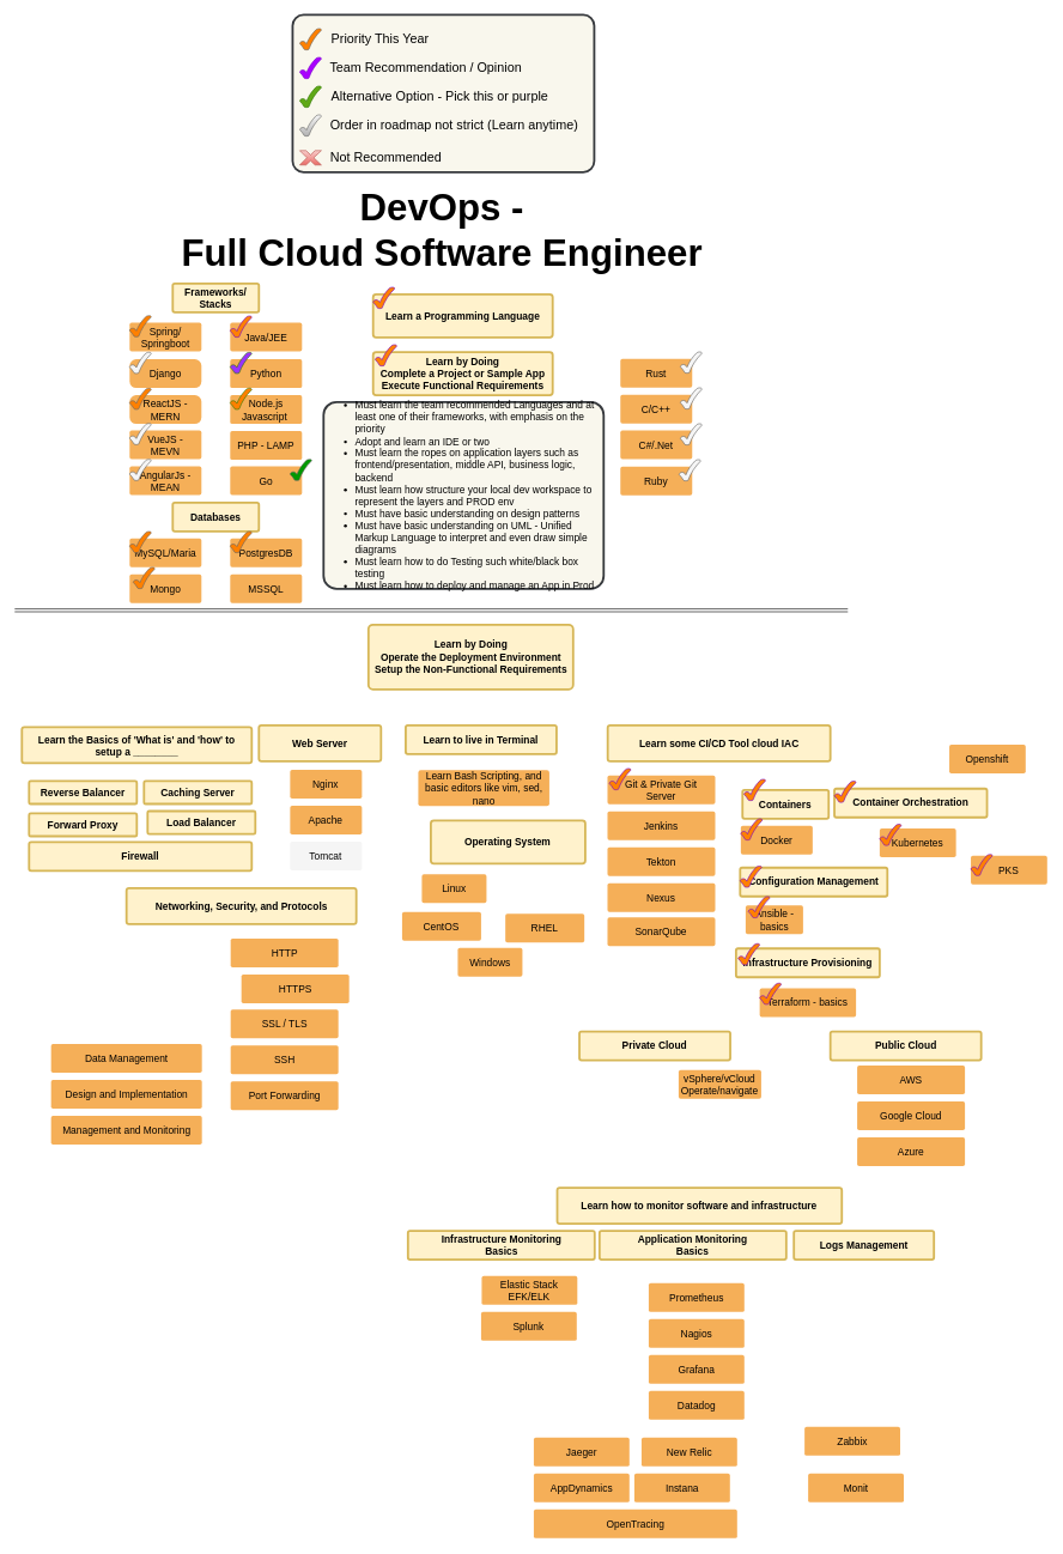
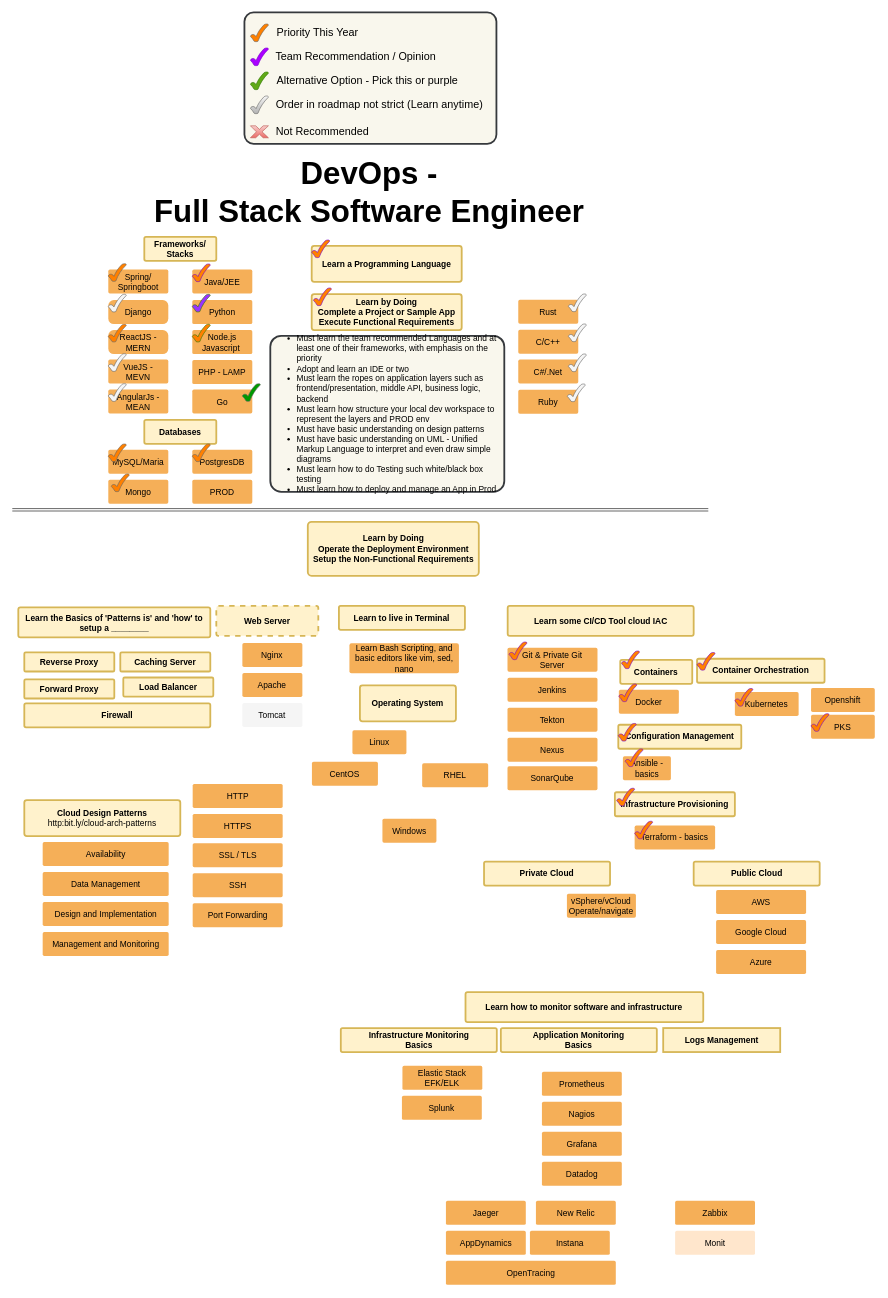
- <mxCell id="72" value="&lt;b&gt;&lt;font style=&quot;font-size: 52px&quot;&gt;DevOps - &lt;br&gt;Full Cloud Software Engineer&lt;br&gt;&lt;/font&gt;&lt;/b&gt;" style="text;html=1;strokeColor=none;fillColor=none;align=center;verticalAlign=middle;whiteSpace=wrap;rounded=0;fontColor=#000000;" parent="1" vertex="1"><mxGeometry x="130" y="249" width="970" height="140" as="geometry" /></mxCell>
+ <mxCell id="72" value="&lt;b&gt;&lt;font style=&quot;font-size: 52px&quot;&gt;DevOps - &lt;br&gt;Full Stack Software Engineer&lt;br&gt;&lt;/font&gt;&lt;/b&gt;" style="text;html=1;strokeColor=none;fillColor=none;align=center;verticalAlign=middle;whiteSpace=wrap;rounded=0;fontColor=#000000;" parent="1" vertex="1"><mxGeometry x="130" y="249" width="970" height="140" as="geometry" /></mxCell>
- <mxCell id="126" value="MSSQL" style="rounded=1;whiteSpace=wrap;html=1;shadow=0;labelBackgroundColor=none;strokeColor=none;strokeWidth=3;fillColor=#f5af58;fontFamily=Helvetica;fontSize=14;fontColor=#000000;align=center;spacing=5;arcSize=7;perimeterSpacing=2;" vertex="1" parent="1"><mxGeometry x="320" y="799" width="100" height="40" as="geometry" /></mxCell>
+ <mxCell id="126" value="PROD" style="rounded=1;whiteSpace=wrap;html=1;shadow=0;labelBackgroundColor=none;strokeColor=none;strokeWidth=3;fillColor=#f5af58;fontFamily=Helvetica;fontSize=14;fontColor=#000000;align=center;spacing=5;arcSize=7;perimeterSpacing=2;" vertex="1" parent="1"><mxGeometry x="320" y="799" width="100" height="40" as="geometry" /></mxCell>
- <mxCell id="30" value="Web Server" style="rounded=1;whiteSpace=wrap;html=1;shadow=0;labelBackgroundColor=none;strokeColor=#d6b656;strokeWidth=3;fillColor=#fff2cc;fontFamily=Helvetica;fontSize=14;align=center;spacing=5;fontStyle=1;arcSize=7;perimeterSpacing=2;" parent="1" vertex="1"><mxGeometry x="360" y="1009" width="170" height="50" as="geometry" /></mxCell>
+ <mxCell id="30" value="Web Server" style="rounded=1;whiteSpace=wrap;html=1;shadow=0;labelBackgroundColor=none;strokeColor=#d6b656;strokeWidth=3;fillColor=#fff2cc;fontFamily=Helvetica;fontSize=14;align=center;spacing=5;fontStyle=1;arcSize=7;perimeterSpacing=2;dashed=1;" parent="1" vertex="1"><mxGeometry x="360" y="1009" width="170" height="50" as="geometry" /></mxCell>
- <mxCell id="24" value="Learn the Basics of 'What is' and 'how' to setup a ________" style="rounded=1;whiteSpace=wrap;html=1;shadow=0;labelBackgroundColor=none;strokeColor=#d6b656;strokeWidth=3;fillColor=#fff2cc;fontFamily=Helvetica;fontSize=14;align=center;spacing=5;fontStyle=1;arcSize=7;perimeterSpacing=2;" parent="1" vertex="1"><mxGeometry x="30" y="1011.5" width="320" height="50" as="geometry" /></mxCell>
+ <mxCell id="24" value="Learn the Basics of 'Patterns is' and 'how' to setup a ________" style="rounded=1;whiteSpace=wrap;html=1;shadow=0;labelBackgroundColor=none;strokeColor=#d6b656;strokeWidth=3;fillColor=#fff2cc;fontFamily=Helvetica;fontSize=14;align=center;spacing=5;fontStyle=1;arcSize=7;perimeterSpacing=2;" parent="1" vertex="1"><mxGeometry x="30" y="1011.5" width="320" height="50" as="geometry" /></mxCell>
- <mxCell id="115" value="Openshift" style="rounded=1;whiteSpace=wrap;html=1;shadow=0;labelBackgroundColor=none;strokeColor=none;strokeWidth=3;fillColor=#f5af58;fontFamily=Helvetica;fontSize=14;fontColor=#000000;align=center;spacing=5;arcSize=7;perimeterSpacing=2;" vertex="1" parent="1"><mxGeometry x="1321.24" y="1036" width="106.25" height="40" as="geometry" /></mxCell>
+ <mxCell id="115" value="Openshift" style="rounded=1;whiteSpace=wrap;html=1;shadow=0;labelBackgroundColor=none;strokeColor=none;strokeWidth=3;fillColor=#f5af58;fontFamily=Helvetica;fontSize=14;fontColor=#000000;align=center;spacing=5;arcSize=7;perimeterSpacing=2;" vertex="1" parent="1"><mxGeometry x="1351.24" y="1146" width="106.25" height="40" as="geometry" /></mxCell>
- <mxCell id="25" value="Reverse Balancer" style="rounded=1;whiteSpace=wrap;html=1;shadow=0;labelBackgroundColor=none;strokeColor=#d6b656;strokeWidth=3;fillColor=#fff2cc;fontFamily=Helvetica;fontSize=14;align=center;spacing=5;fontStyle=1;arcSize=7;perimeterSpacing=2;" parent="1" vertex="1"><mxGeometry x="40" y="1086.5" width="150" height="32" as="geometry" /></mxCell>
+ <mxCell id="25" value="Reverse Proxy" style="rounded=1;whiteSpace=wrap;html=1;shadow=0;labelBackgroundColor=none;strokeColor=#d6b656;strokeWidth=3;fillColor=#fff2cc;fontFamily=Helvetica;fontSize=14;align=center;spacing=5;fontStyle=1;arcSize=7;perimeterSpacing=2;" parent="1" vertex="1"><mxGeometry x="40" y="1086.5" width="150" height="32" as="geometry" /></mxCell>
- <mxCell id="11" value="Operating System" style="rounded=1;whiteSpace=wrap;html=1;shadow=0;labelBackgroundColor=none;strokeColor=#d6b656;strokeWidth=3;fillColor=#fff2cc;fontFamily=Helvetica;fontSize=14;align=center;spacing=5;fontStyle=1;arcSize=7;perimeterSpacing=2;" parent="1" vertex="1"><mxGeometry x="599.37" y="1141.5" width="215" height="60" as="geometry" /></mxCell>
+ <mxCell id="11" value="Operating System" style="rounded=1;whiteSpace=wrap;html=1;shadow=0;labelBackgroundColor=none;strokeColor=#d6b656;strokeWidth=3;fillColor=#fff2cc;fontFamily=Helvetica;fontSize=14;align=center;spacing=5;fontStyle=1;arcSize=7;perimeterSpacing=2;" parent="1" vertex="1"><mxGeometry x="599.37" y="1141.5" width="160" height="60" as="geometry" /></mxCell>
- <mxCell id="18" value="Networking, Security, and Protocols" style="rounded=1;whiteSpace=wrap;html=1;shadow=0;labelBackgroundColor=none;strokeColor=#d6b656;strokeWidth=3;fillColor=#fff2cc;fontFamily=Helvetica;fontSize=14;align=center;spacing=5;fontStyle=1;arcSize=7;perimeterSpacing=2;" parent="1" vertex="1"><mxGeometry x="175.62" y="1235.87" width="320" height="50" as="geometry" /></mxCell>
- <mxCell id="14" value="CentOS" style="rounded=1;whiteSpace=wrap;html=1;shadow=0;labelBackgroundColor=none;strokeColor=none;strokeWidth=3;fillColor=#f5af58;fontFamily=Helvetica;fontSize=14;fontColor=#000000;align=center;spacing=5;arcSize=7;perimeterSpacing=2;" parent="1" vertex="1"><mxGeometry x="559.37" y="1269" width="110" height="40" as="geometry" /></mxCell>
+ <mxCell id="14" value="CentOS" style="rounded=1;whiteSpace=wrap;html=1;shadow=0;labelBackgroundColor=none;strokeColor=none;strokeWidth=3;fillColor=#f5af58;fontFamily=Helvetica;fontSize=14;fontColor=#000000;align=center;spacing=5;arcSize=7;perimeterSpacing=2;" parent="1" vertex="1"><mxGeometry x="519.37" y="1269" width="110" height="40" as="geometry" /></mxCell>
- <mxCell id="13" value="Windows" style="rounded=1;whiteSpace=wrap;html=1;shadow=0;labelBackgroundColor=none;strokeColor=none;strokeWidth=3;fillColor=#f5af58;fontFamily=Helvetica;fontSize=14;fontColor=#000000;align=center;spacing=5;arcSize=7;perimeterSpacing=2;" parent="1" vertex="1"><mxGeometry x="636.87" y="1319" width="90" height="40" as="geometry" /></mxCell>
+ <mxCell id="13" value="Windows" style="rounded=1;whiteSpace=wrap;html=1;shadow=0;labelBackgroundColor=none;strokeColor=none;strokeWidth=3;fillColor=#f5af58;fontFamily=Helvetica;fontSize=14;fontColor=#000000;align=center;spacing=5;arcSize=7;perimeterSpacing=2;" parent="1" vertex="1"><mxGeometry x="636.87" y="1364" width="90" height="40" as="geometry" /></mxCell>
+ <mxCell id="59" value="Cloud Design Patterns&lt;br&gt;&lt;span style=&quot;font-weight: normal&quot;&gt;http:bit.ly/cloud-arch-patterns&lt;/span&gt;" style="rounded=1;whiteSpace=wrap;html=1;shadow=0;labelBackgroundColor=none;strokeColor=#d6b656;strokeWidth=3;fillColor=#fff2cc;fontFamily=Helvetica;fontSize=14;align=center;spacing=5;fontStyle=1;arcSize=7;perimeterSpacing=2;" parent="1" vertex="1"><mxGeometry x="40" y="1332.75" width="260" height="60" as="geometry" /></mxCell>
- <mxCell id="20" value="HTTPS" style="rounded=1;whiteSpace=wrap;html=1;shadow=0;labelBackgroundColor=none;strokeColor=none;strokeWidth=3;fillColor=#f5af58;fontFamily=Helvetica;fontSize=14;fontColor=#000000;align=center;spacing=5;arcSize=7;perimeterSpacing=2;" parent="1" vertex="1"><mxGeometry x="335.62" y="1355.87" width="150" height="40" as="geometry" /></mxCell>
+ <mxCell id="20" value="HTTPS" style="rounded=1;whiteSpace=wrap;html=1;shadow=0;labelBackgroundColor=none;strokeColor=none;strokeWidth=3;fillColor=#f5af58;fontFamily=Helvetica;fontSize=14;fontColor=#000000;align=center;spacing=5;arcSize=7;perimeterSpacing=2;" parent="1" vertex="1"><mxGeometry x="320.62" y="1355.87" width="150" height="40" as="geometry" /></mxCell>
+ <mxCell id="68" value="Availability" style="rounded=1;whiteSpace=wrap;html=1;shadow=0;labelBackgroundColor=none;strokeColor=none;strokeWidth=3;fillColor=#f5af58;fontFamily=Helvetica;fontSize=14;fontColor=#000000;align=center;spacing=5;arcSize=7;perimeterSpacing=2;" parent="1" vertex="1"><mxGeometry x="70.63" y="1402.75" width="210" height="40" as="geometry" /></mxCell>
- <mxCell id="60" value="Logs Management" style="rounded=1;whiteSpace=wrap;html=1;shadow=0;labelBackgroundColor=none;strokeColor=#d6b656;strokeWidth=3;fillColor=#fff2cc;fontFamily=Helvetica;fontSize=14;align=center;spacing=5;fontStyle=1;arcSize=7;perimeterSpacing=2;" parent="1" vertex="1"><mxGeometry x="1104.84" y="1712.75" width="195" height="40" as="geometry" /></mxCell>
+ <mxCell id="60" value="Logs Management" style="whiteSpace=wrap;html=1;shadow=0;labelBackgroundColor=none;strokeColor=#d6b656;strokeWidth=3;fillColor=#fff2cc;fontFamily=Helvetica;fontSize=14;align=center;spacing=5;fontStyle=1;arcSize=7;perimeterSpacing=2;rounded=0;" parent="1" vertex="1"><mxGeometry x="1104.84" y="1712.75" width="195" height="40" as="geometry" /></mxCell>
- <mxCell id="56" value="Zabbix" style="rounded=1;whiteSpace=wrap;html=1;shadow=0;labelBackgroundColor=none;strokeColor=none;strokeWidth=3;fillColor=#f5af58;fontFamily=Helvetica;fontSize=14;fontColor=#000000;align=center;spacing=5;arcSize=7;perimeterSpacing=2;" parent="1" vertex="1"><mxGeometry x="1119.72" y="1985.75" width="133.12" height="40" as="geometry" /></mxCell>
+ <mxCell id="56" value="Zabbix" style="rounded=1;whiteSpace=wrap;html=1;shadow=0;labelBackgroundColor=none;strokeColor=none;strokeWidth=3;fillColor=#f5af58;fontFamily=Helvetica;fontSize=14;fontColor=#000000;align=center;spacing=5;arcSize=7;perimeterSpacing=2;" parent="1" vertex="1"><mxGeometry x="1124.72" y="2000.75" width="133.12" height="40" as="geometry" /></mxCell>
- <mxCell id="57" value="Monit" style="rounded=1;whiteSpace=wrap;html=1;shadow=0;labelBackgroundColor=none;strokeColor=none;strokeWidth=3;fillColor=#f5af58;fontFamily=Helvetica;fontSize=14;fontColor=#000000;align=center;spacing=5;arcSize=7;perimeterSpacing=2;" parent="1" vertex="1"><mxGeometry x="1124.72" y="2050.75" width="133.12" height="40" as="geometry" /></mxCell>
+ <mxCell id="57" value="Monit" style="rounded=1;whiteSpace=wrap;html=1;shadow=0;labelBackgroundColor=none;strokeColor=none;strokeWidth=3;fillColor=#ffe6cc;fontFamily=Helvetica;fontSize=14;fontColor=#000000;align=center;spacing=5;arcSize=7;perimeterSpacing=2;" parent="1" vertex="1"><mxGeometry x="1124.72" y="2050.75" width="133.12" height="40" as="geometry" /></mxCell>
